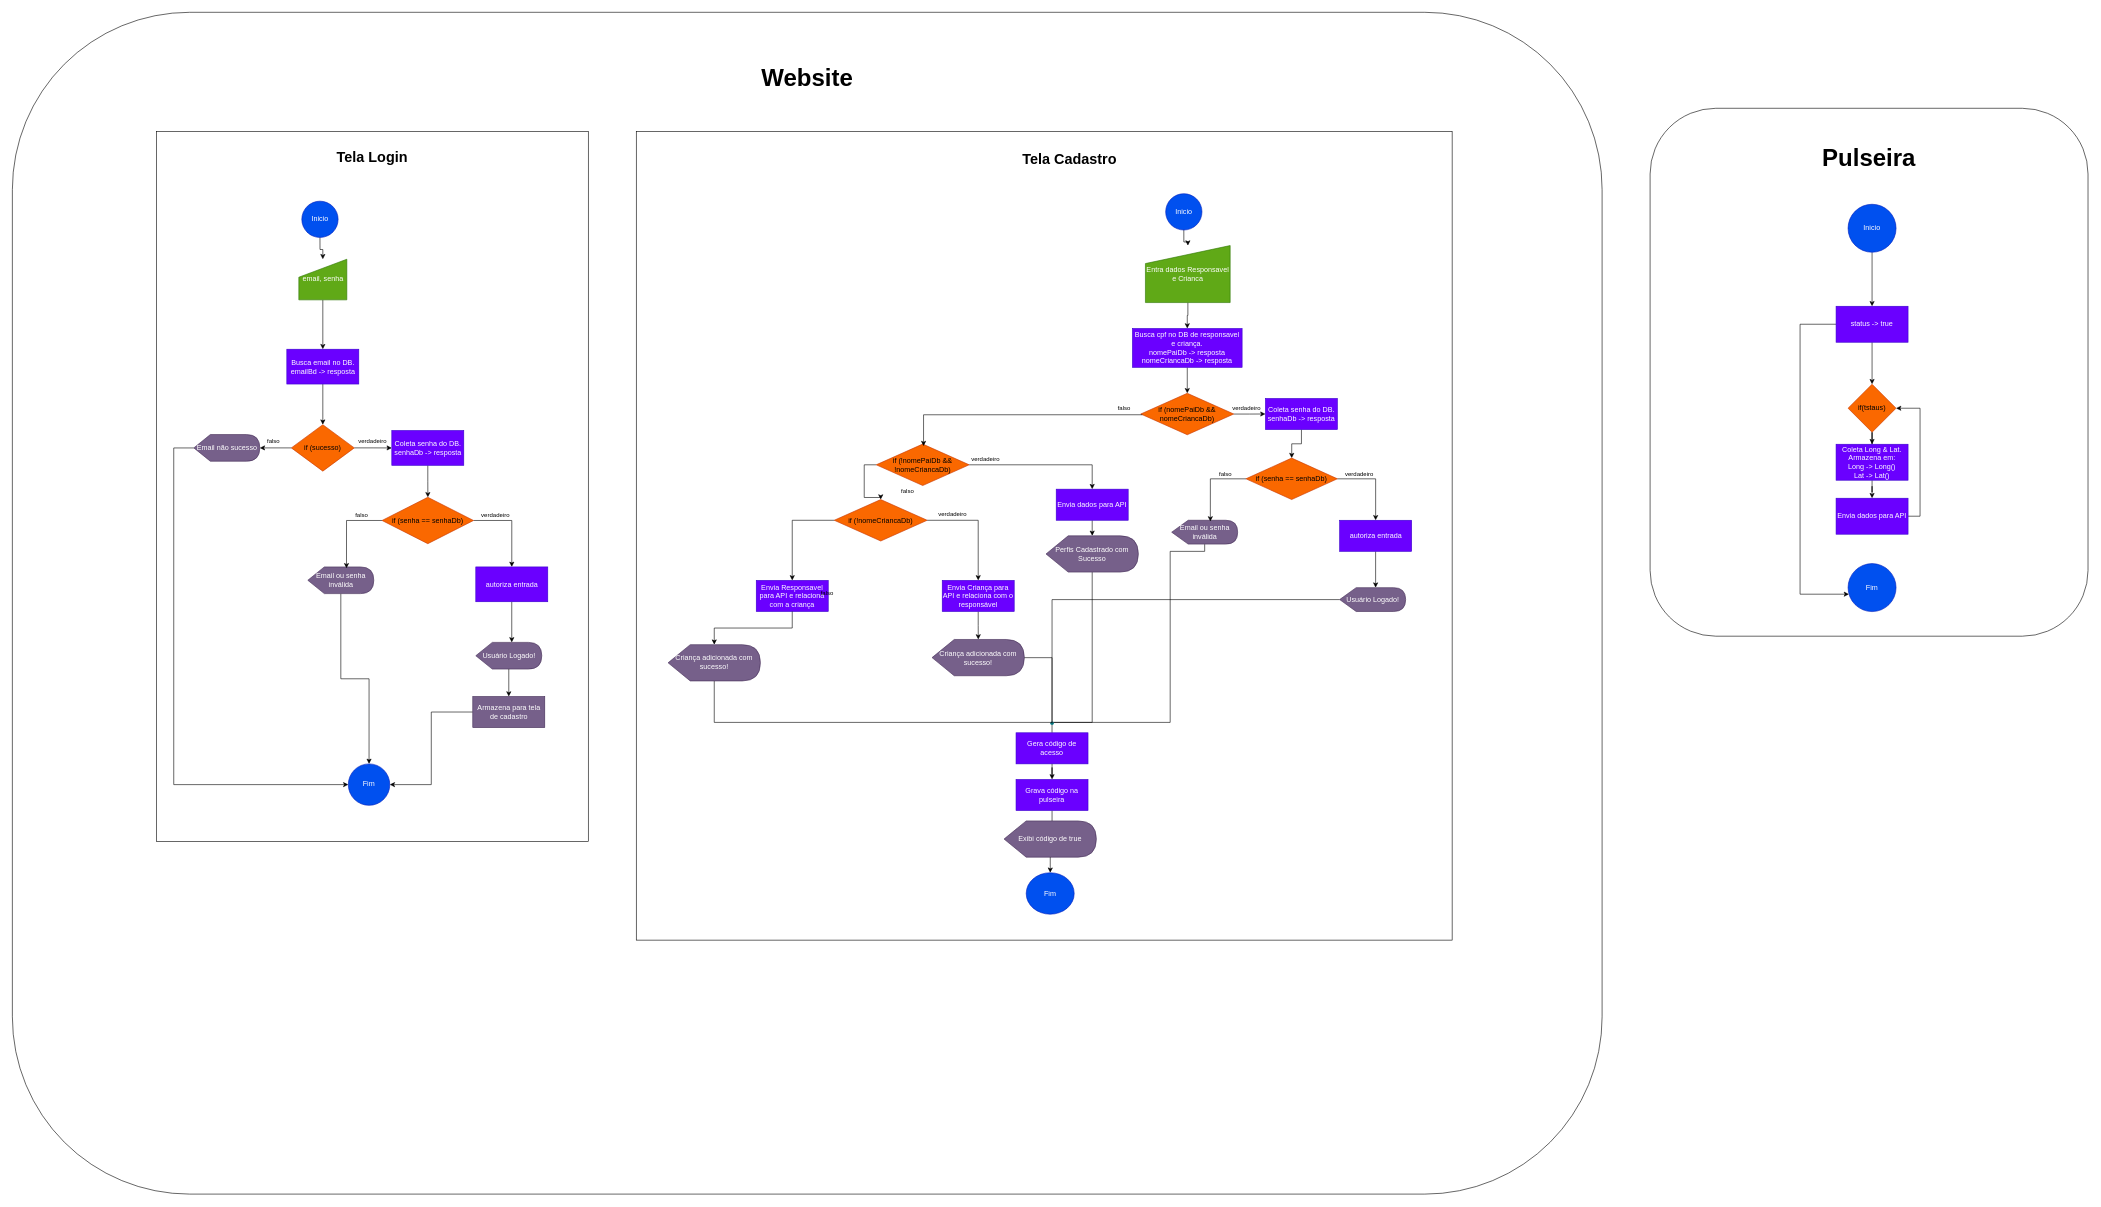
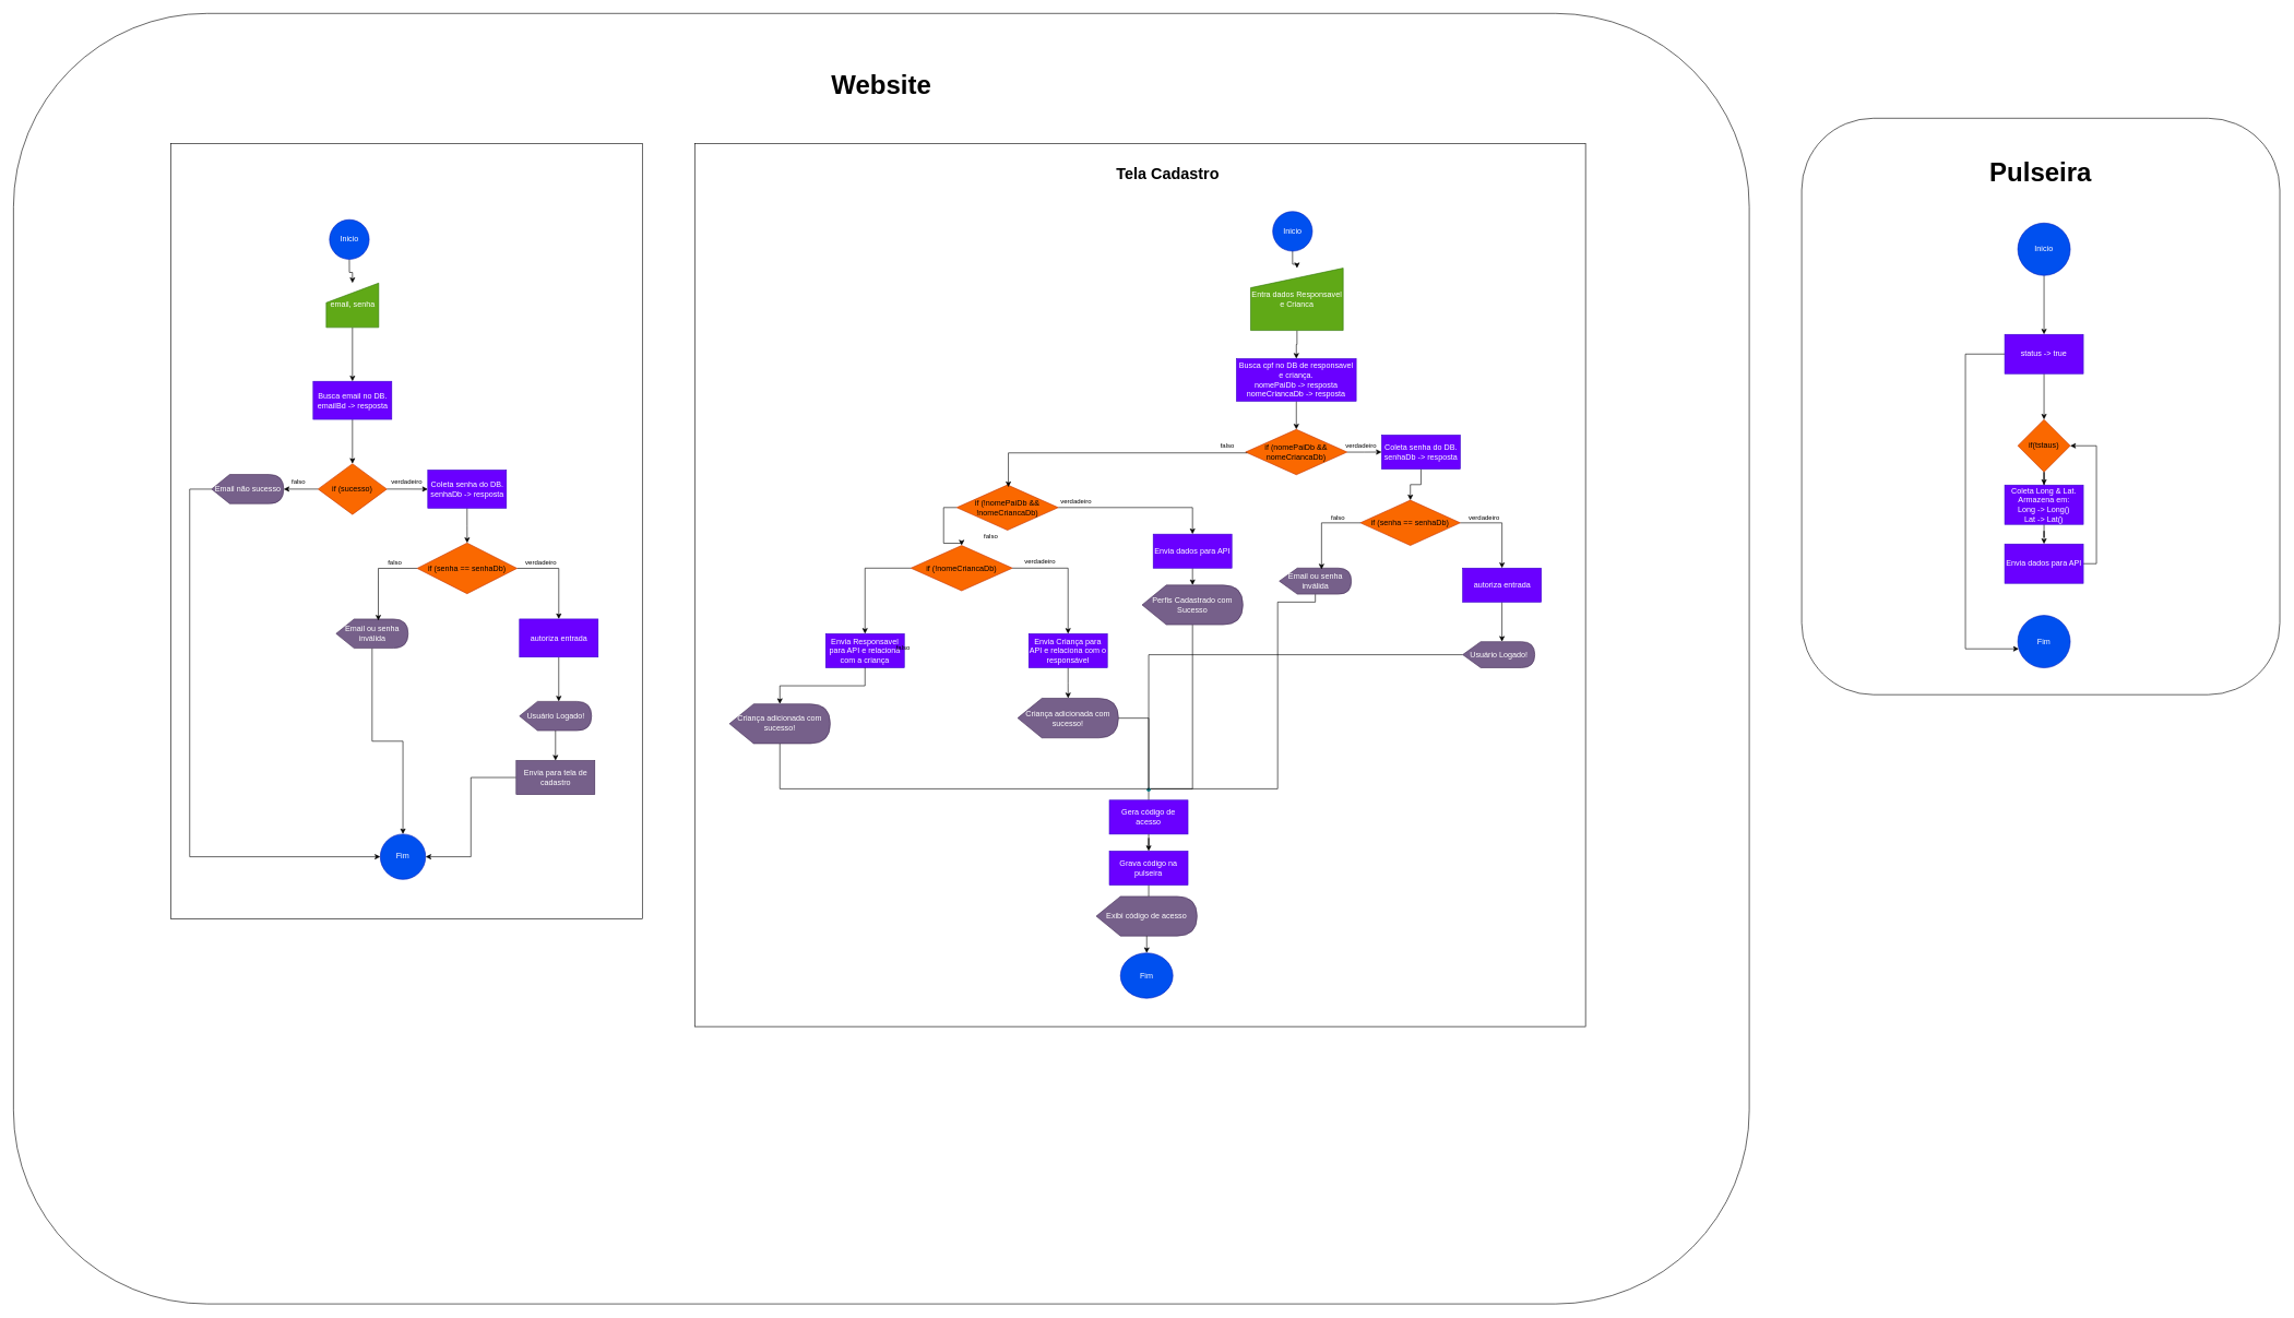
- <mxCell id="8" value="Tela Login" style="text;html=1;align=center;verticalAlign=middle;whiteSpace=wrap;rounded=0;fontSize=24;fontStyle=1" vertex="1" parent="6"><mxGeometry x="295" y="29.032" width="130" height="29.032" as="geometry" /></mxCell>
- <mxCell id="37" value="Armazena para tela de cadastro" style="whiteSpace=wrap;html=1;fillColor=#76608a;strokeColor=#432D57;fontColor=light-dark(#FFFFFF,#FFFFFF);" vertex="1" parent="9"><mxGeometry x="498.5" y="825.672" width="120" height="51.842" as="geometry" /></mxCell>
+ <mxCell id="37" value="Envia para tela de cadastro" style="whiteSpace=wrap;html=1;fillColor=#76608a;strokeColor=#432D57;fontColor=light-dark(#FFFFFF,#FFFFFF);" vertex="1" parent="9"><mxGeometry x="498.5" y="825.672" width="120" height="51.842" as="geometry" /></mxCell>
- <mxCell id="82" value="Exibi código de true" style="shape=display;whiteSpace=wrap;html=1;fillColor=#76608a;fontColor=light-dark(#FFFFFF,#FFFFFF);strokeColor=#432D57;size=0.24;" vertex="1" parent="42"><mxGeometry x="413.05" y="1114.605" width="153.91" height="60.482" as="geometry" /></mxCell>
+ <mxCell id="82" value="Exibi código de acesso" style="shape=display;whiteSpace=wrap;html=1;fillColor=#76608a;fontColor=light-dark(#FFFFFF,#FFFFFF);strokeColor=#432D57;size=0.24;" vertex="1" parent="42"><mxGeometry x="413.05" y="1114.605" width="153.91" height="60.482" as="geometry" /></mxCell>
